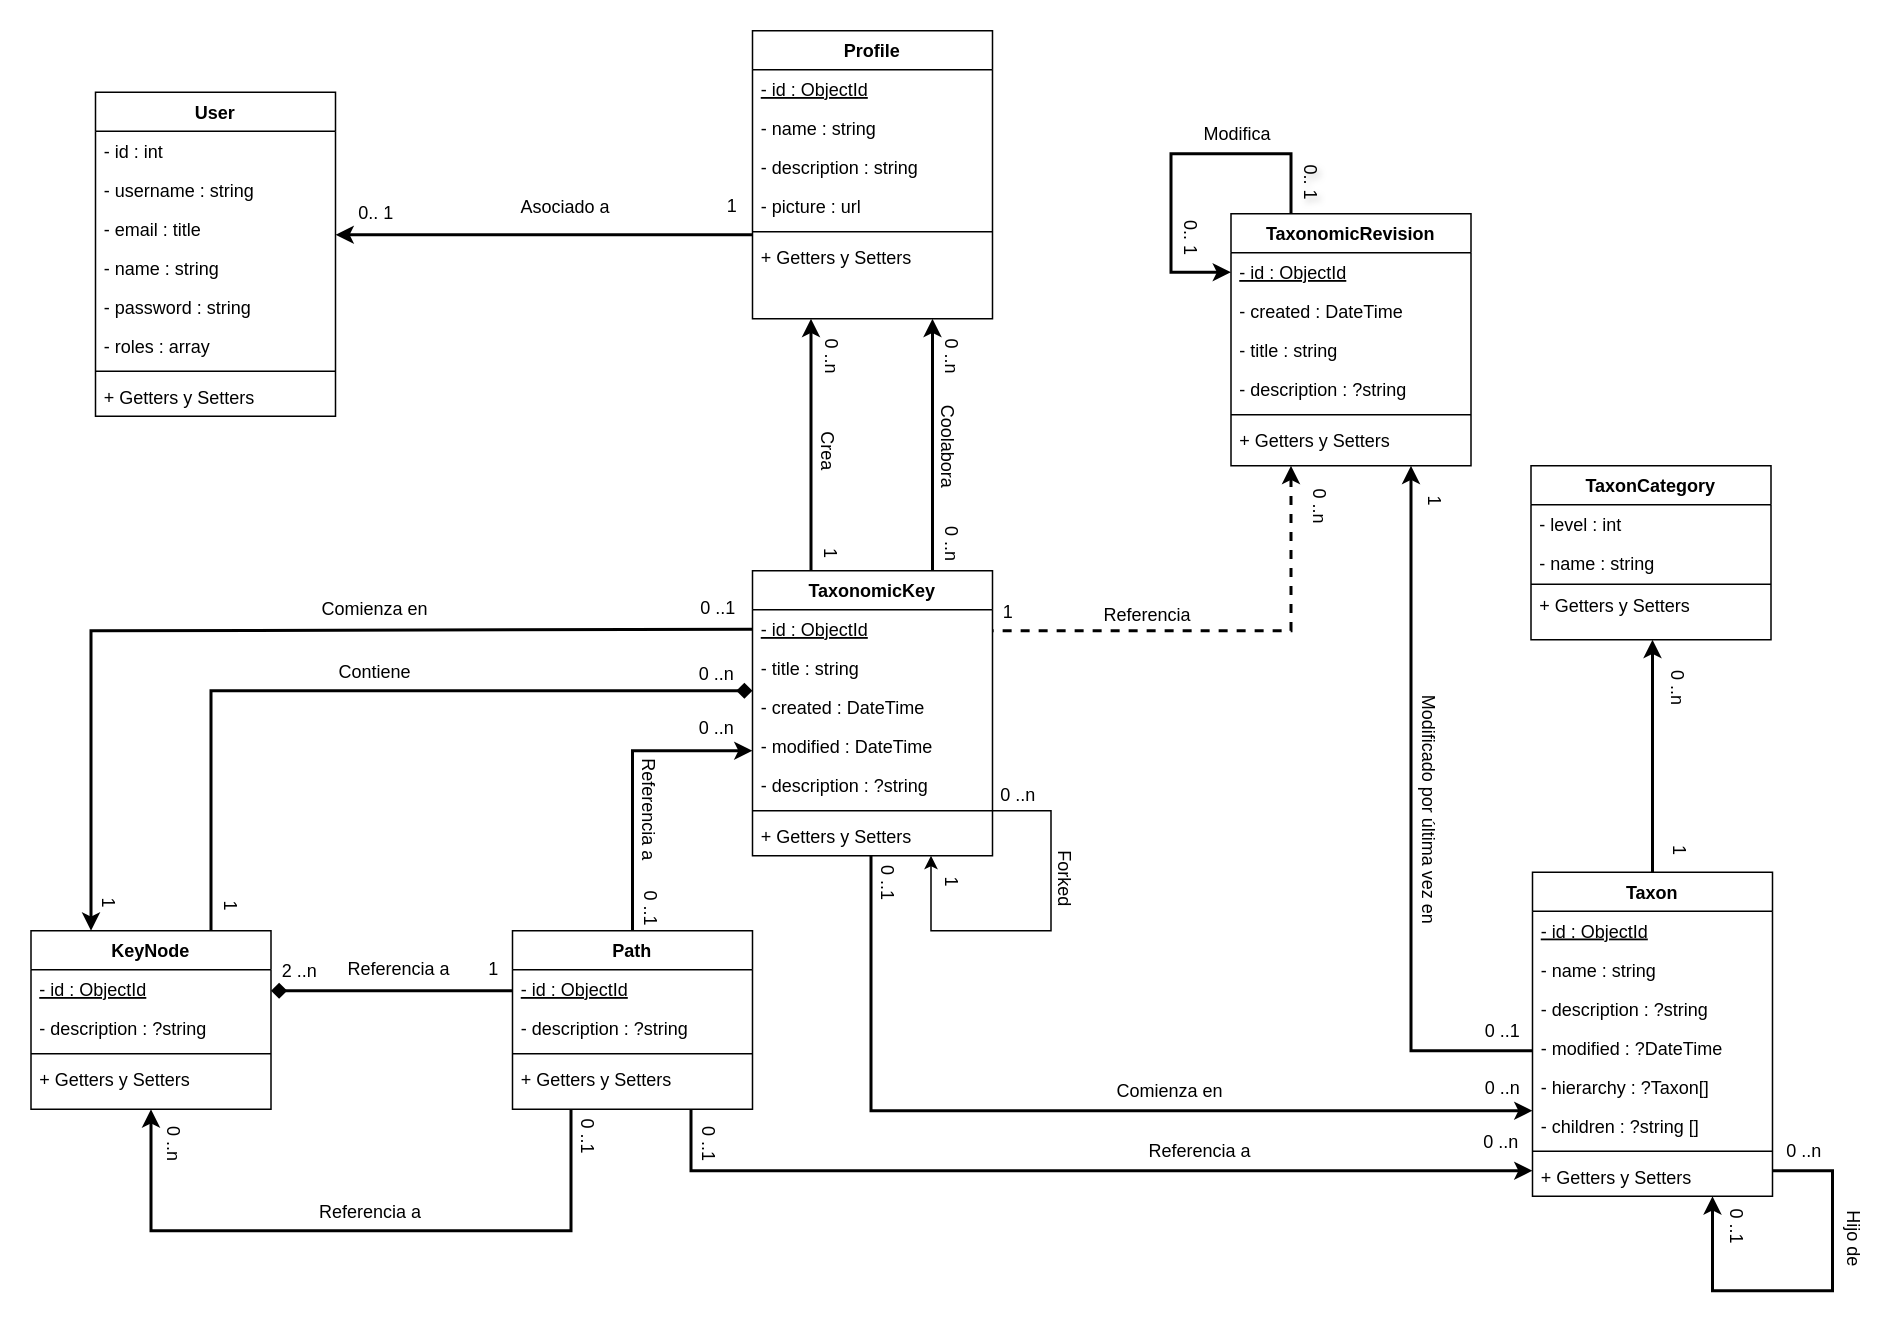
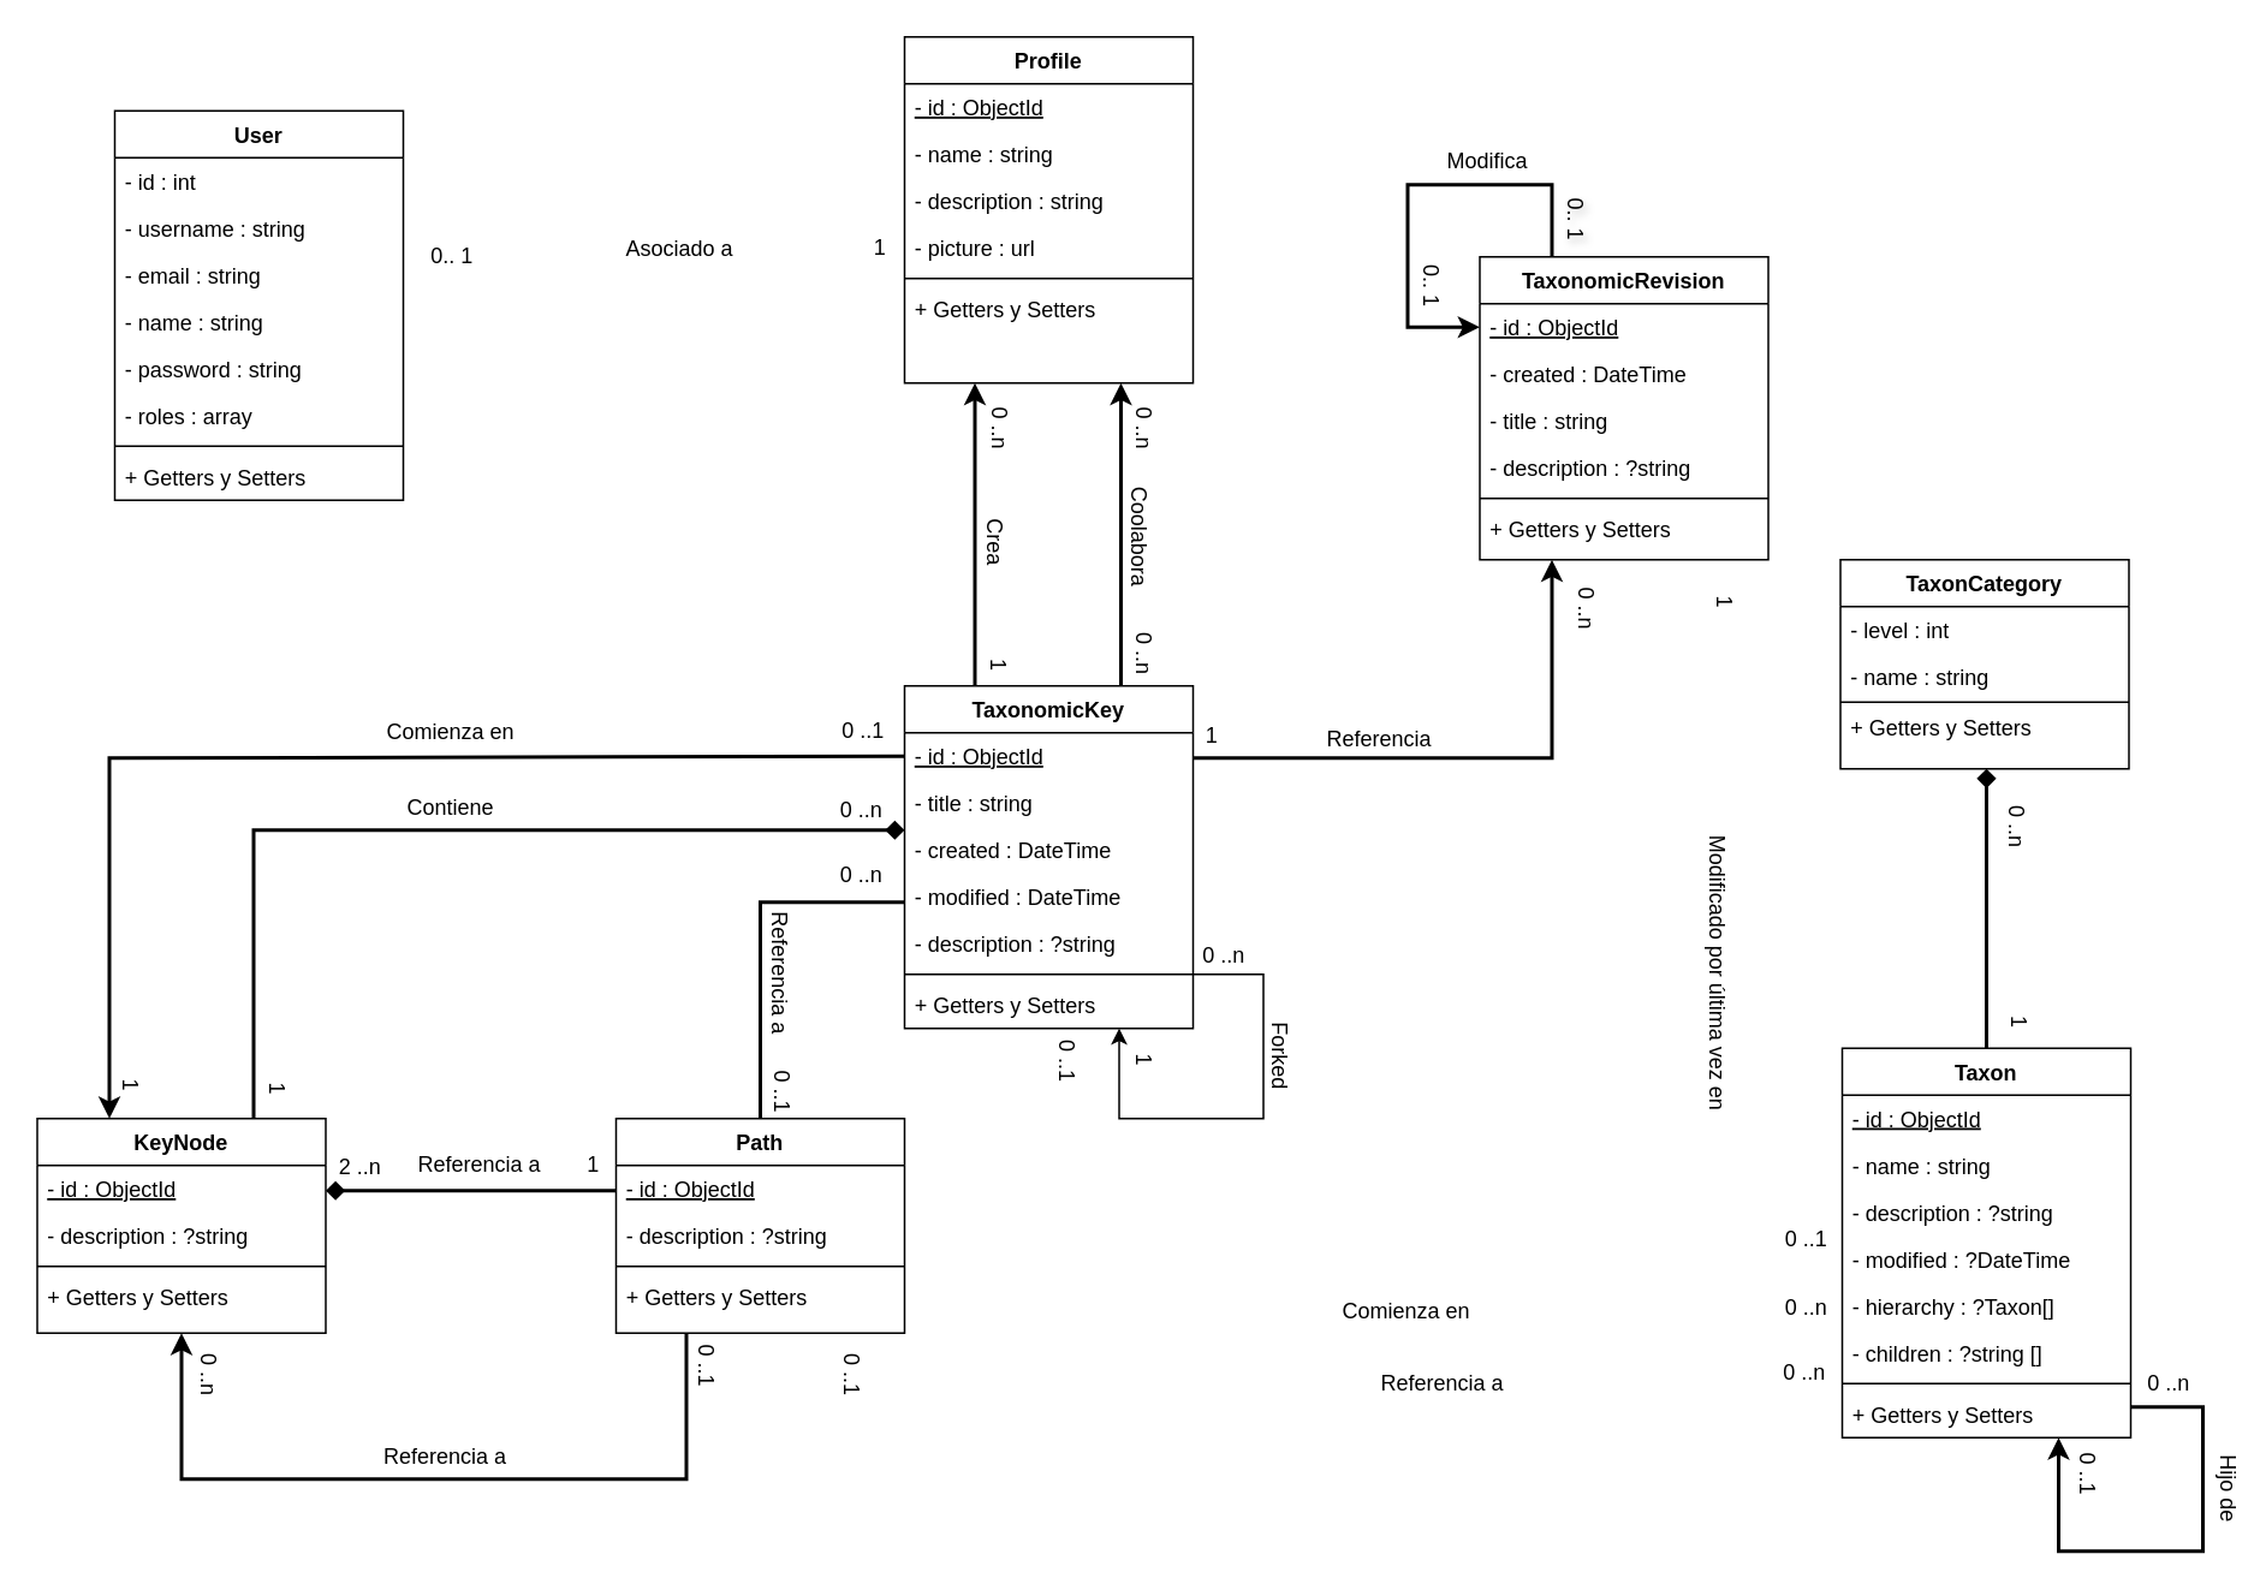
- <mxCell id="36" value="- email : title" style="text;align=left;verticalAlign=top;spacingLeft=4;spacingRight=4;overflow=hidden;rotatable=0;points=[[0,0.5],[1,0.5]];portConstraint=eastwest;rounded=0;shadow=0;html=0;" parent="33" vertex="1"><mxGeometry y="78" width="160" height="26" as="geometry" /></mxCell>
+ <mxCell id="36" value="- email : string" style="text;align=left;verticalAlign=top;spacingLeft=4;spacingRight=4;overflow=hidden;rotatable=0;points=[[0,0.5],[1,0.5]];portConstraint=eastwest;rounded=0;shadow=0;html=0;" parent="33" vertex="1"><mxGeometry y="78" width="160" height="26" as="geometry" /></mxCell>
- <mxCell id="53" style="edgeStyle=orthogonalEdgeStyle;rounded=0;orthogonalLoop=1;jettySize=auto;html=1;endArrow=none;endFill=0;strokeWidth=2;startArrow=classic;startFill=1;" parent="1" source="33" target="21" edge="1"><mxGeometry relative="1" as="geometry"><Array as="points"><mxPoint x="450" y="156" /><mxPoint x="450" y="156" /></Array></mxGeometry></mxCell>
- <mxCell id="54" style="edgeStyle=orthogonalEdgeStyle;rounded=0;orthogonalLoop=1;jettySize=auto;html=1;strokeWidth=2;endArrow=none;endFill=0;startArrow=classic;startFill=1;dashed=1;" parent="1" source="2" target="45" edge="1"><mxGeometry relative="1" as="geometry"><Array as="points"><mxPoint x="860" y="420" /></Array></mxGeometry></mxCell>
+ <mxCell id="54" style="edgeStyle=orthogonalEdgeStyle;rounded=0;orthogonalLoop=1;jettySize=auto;html=1;strokeWidth=2;endArrow=none;endFill=0;startArrow=classic;startFill=1;" parent="1" source="2" target="45" edge="1"><mxGeometry relative="1" as="geometry"><Array as="points"><mxPoint x="860" y="420" /></Array></mxGeometry></mxCell>
- <mxCell id="10" style="edgeStyle=elbowEdgeStyle;rounded=0;orthogonalLoop=1;jettySize=auto;html=1;endArrow=classic;endFill=1;startArrow=none;startFill=0;strokeWidth=2;fontColor=default;" parent="1" source="11" target="67" edge="1"><mxGeometry relative="1" as="geometry"><mxPoint x="904" y="819" as="targetPoint" /></mxGeometry></mxCell>
+ <mxCell id="10" style="edgeStyle=elbowEdgeStyle;rounded=0;orthogonalLoop=1;jettySize=auto;html=1;endArrow=diamond;endFill=1;startArrow=none;startFill=0;strokeWidth=2;fontColor=default;" parent="1" source="11" target="67" edge="1"><mxGeometry relative="1" as="geometry"><mxPoint x="904" y="819" as="targetPoint" /></mxGeometry></mxCell>
- <mxCell id="56" style="edgeStyle=orthogonalEdgeStyle;rounded=0;orthogonalLoop=1;jettySize=auto;html=1;strokeWidth=2;" parent="1" source="89" target="45" edge="1"><mxGeometry relative="1" as="geometry"><Array as="points"><mxPoint x="421" y="500" /></Array></mxGeometry></mxCell>
+ <mxCell id="56" style="edgeStyle=orthogonalEdgeStyle;rounded=0;orthogonalLoop=1;jettySize=auto;html=1;strokeWidth=2;endArrow=none;" parent="1" source="89" target="45" edge="1"><mxGeometry relative="1" as="geometry"><Array as="points"><mxPoint x="421" y="500" /></Array></mxGeometry></mxCell>
- <mxCell id="20" style="edgeStyle=orthogonalEdgeStyle;rounded=0;orthogonalLoop=1;jettySize=auto;html=1;endArrow=none;endFill=0;startArrow=classic;startFill=1;strokeWidth=2;elbow=vertical;fillColor=#d5e8d4;strokeColor=default;" parent="1" source="2" target="11" edge="1"><mxGeometry relative="1" as="geometry"><Array as="points"><mxPoint x="940" y="700" /></Array><mxPoint x="900" y="552" as="sourcePoint" /></mxGeometry></mxCell>
- <mxCell id="83" style="edgeStyle=orthogonalEdgeStyle;rounded=0;orthogonalLoop=1;jettySize=auto;html=1;strokeWidth=2;" parent="1" source="45" target="11" edge="1"><mxGeometry relative="1" as="geometry"><Array as="points"><mxPoint x="580" y="740" /></Array></mxGeometry></mxCell>
- <mxCell id="62" style="edgeStyle=orthogonalEdgeStyle;rounded=0;orthogonalLoop=1;jettySize=auto;html=1;strokeWidth=2;" parent="1" source="89" target="11" edge="1"><mxGeometry relative="1" as="geometry"><Array as="points"><mxPoint x="460" y="780" /></Array><mxPoint x="780.059" y="709" as="sourcePoint" /></mxGeometry></mxCell>
